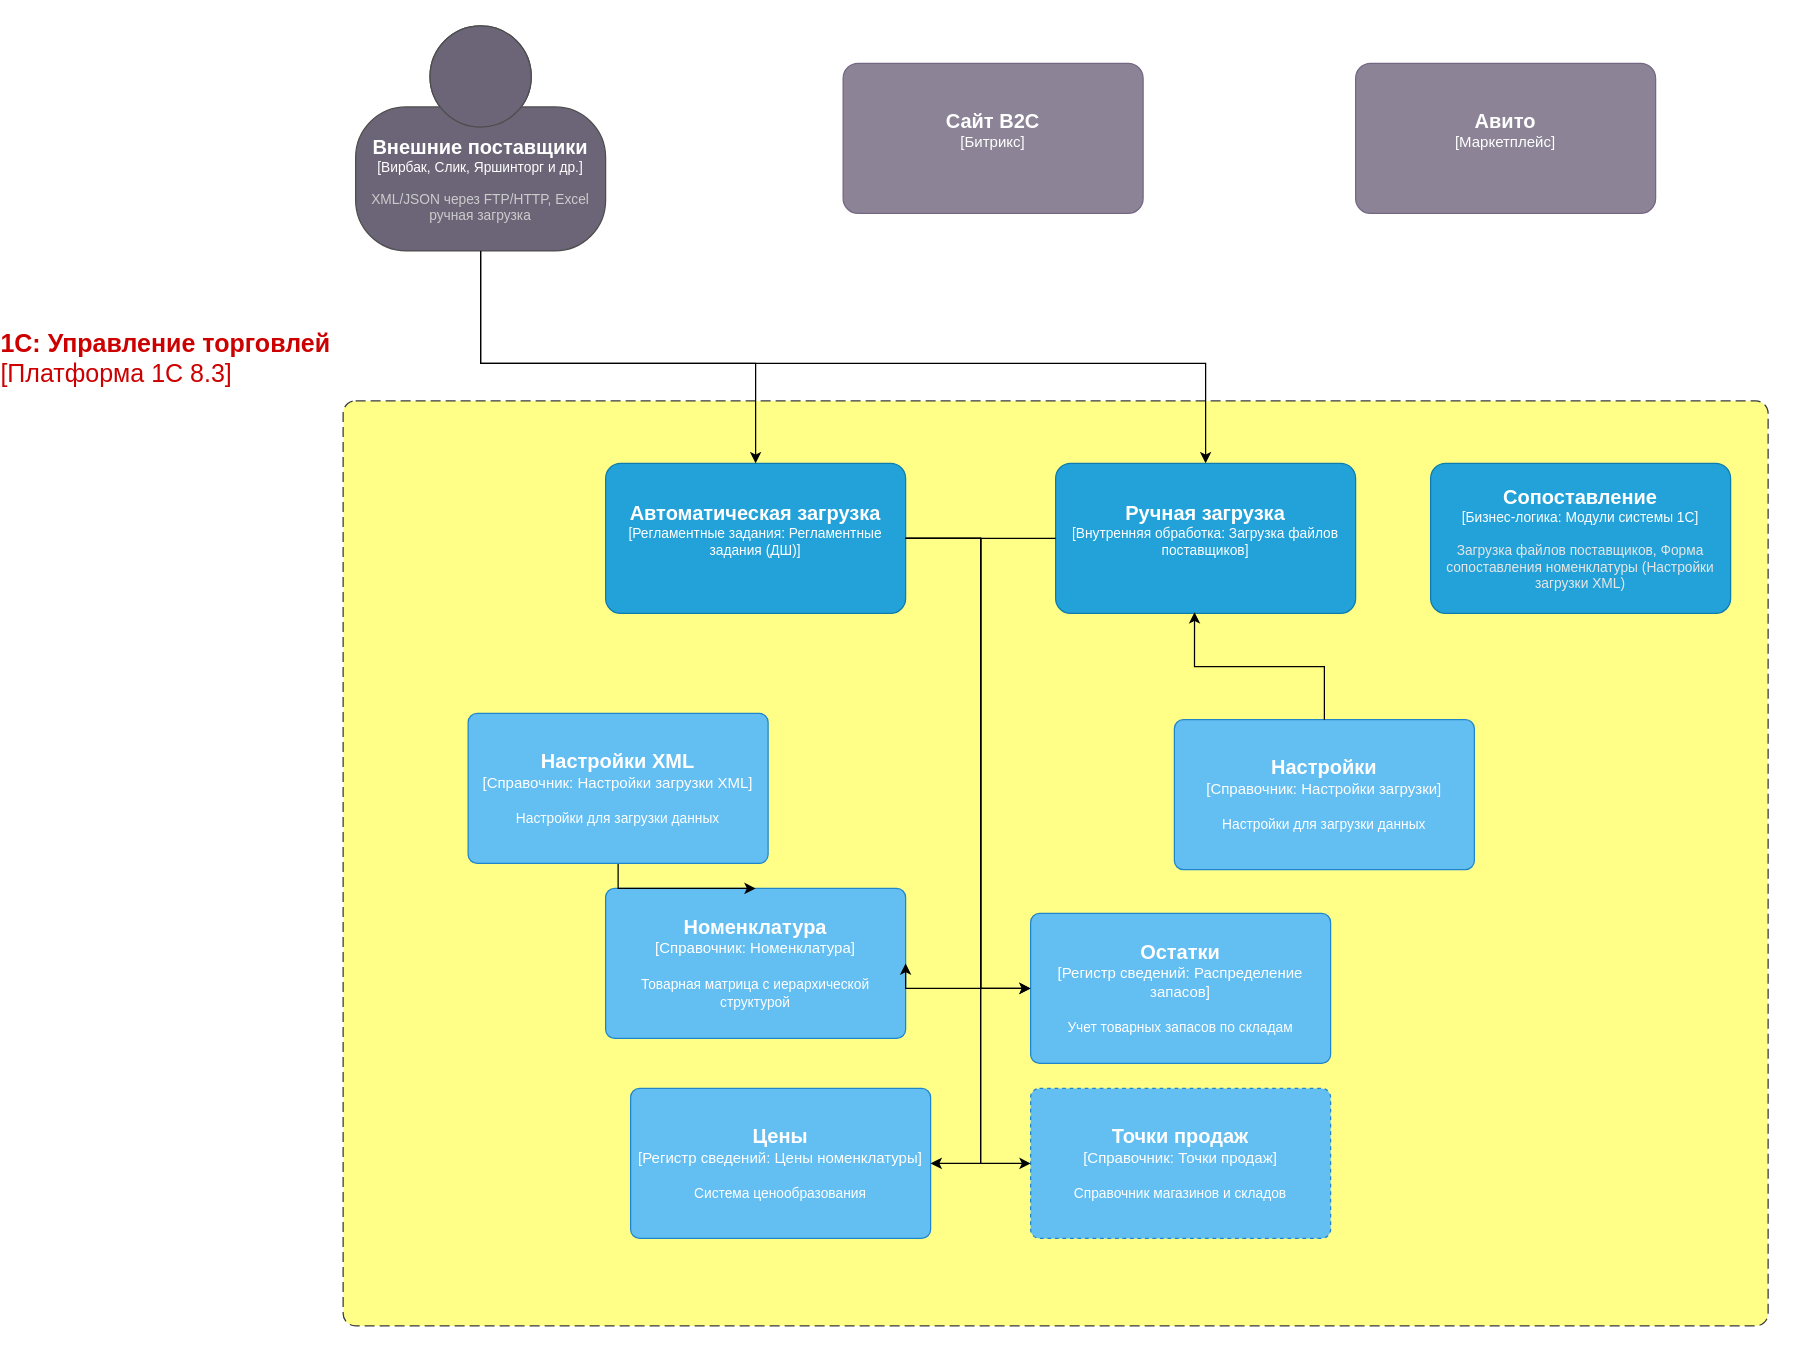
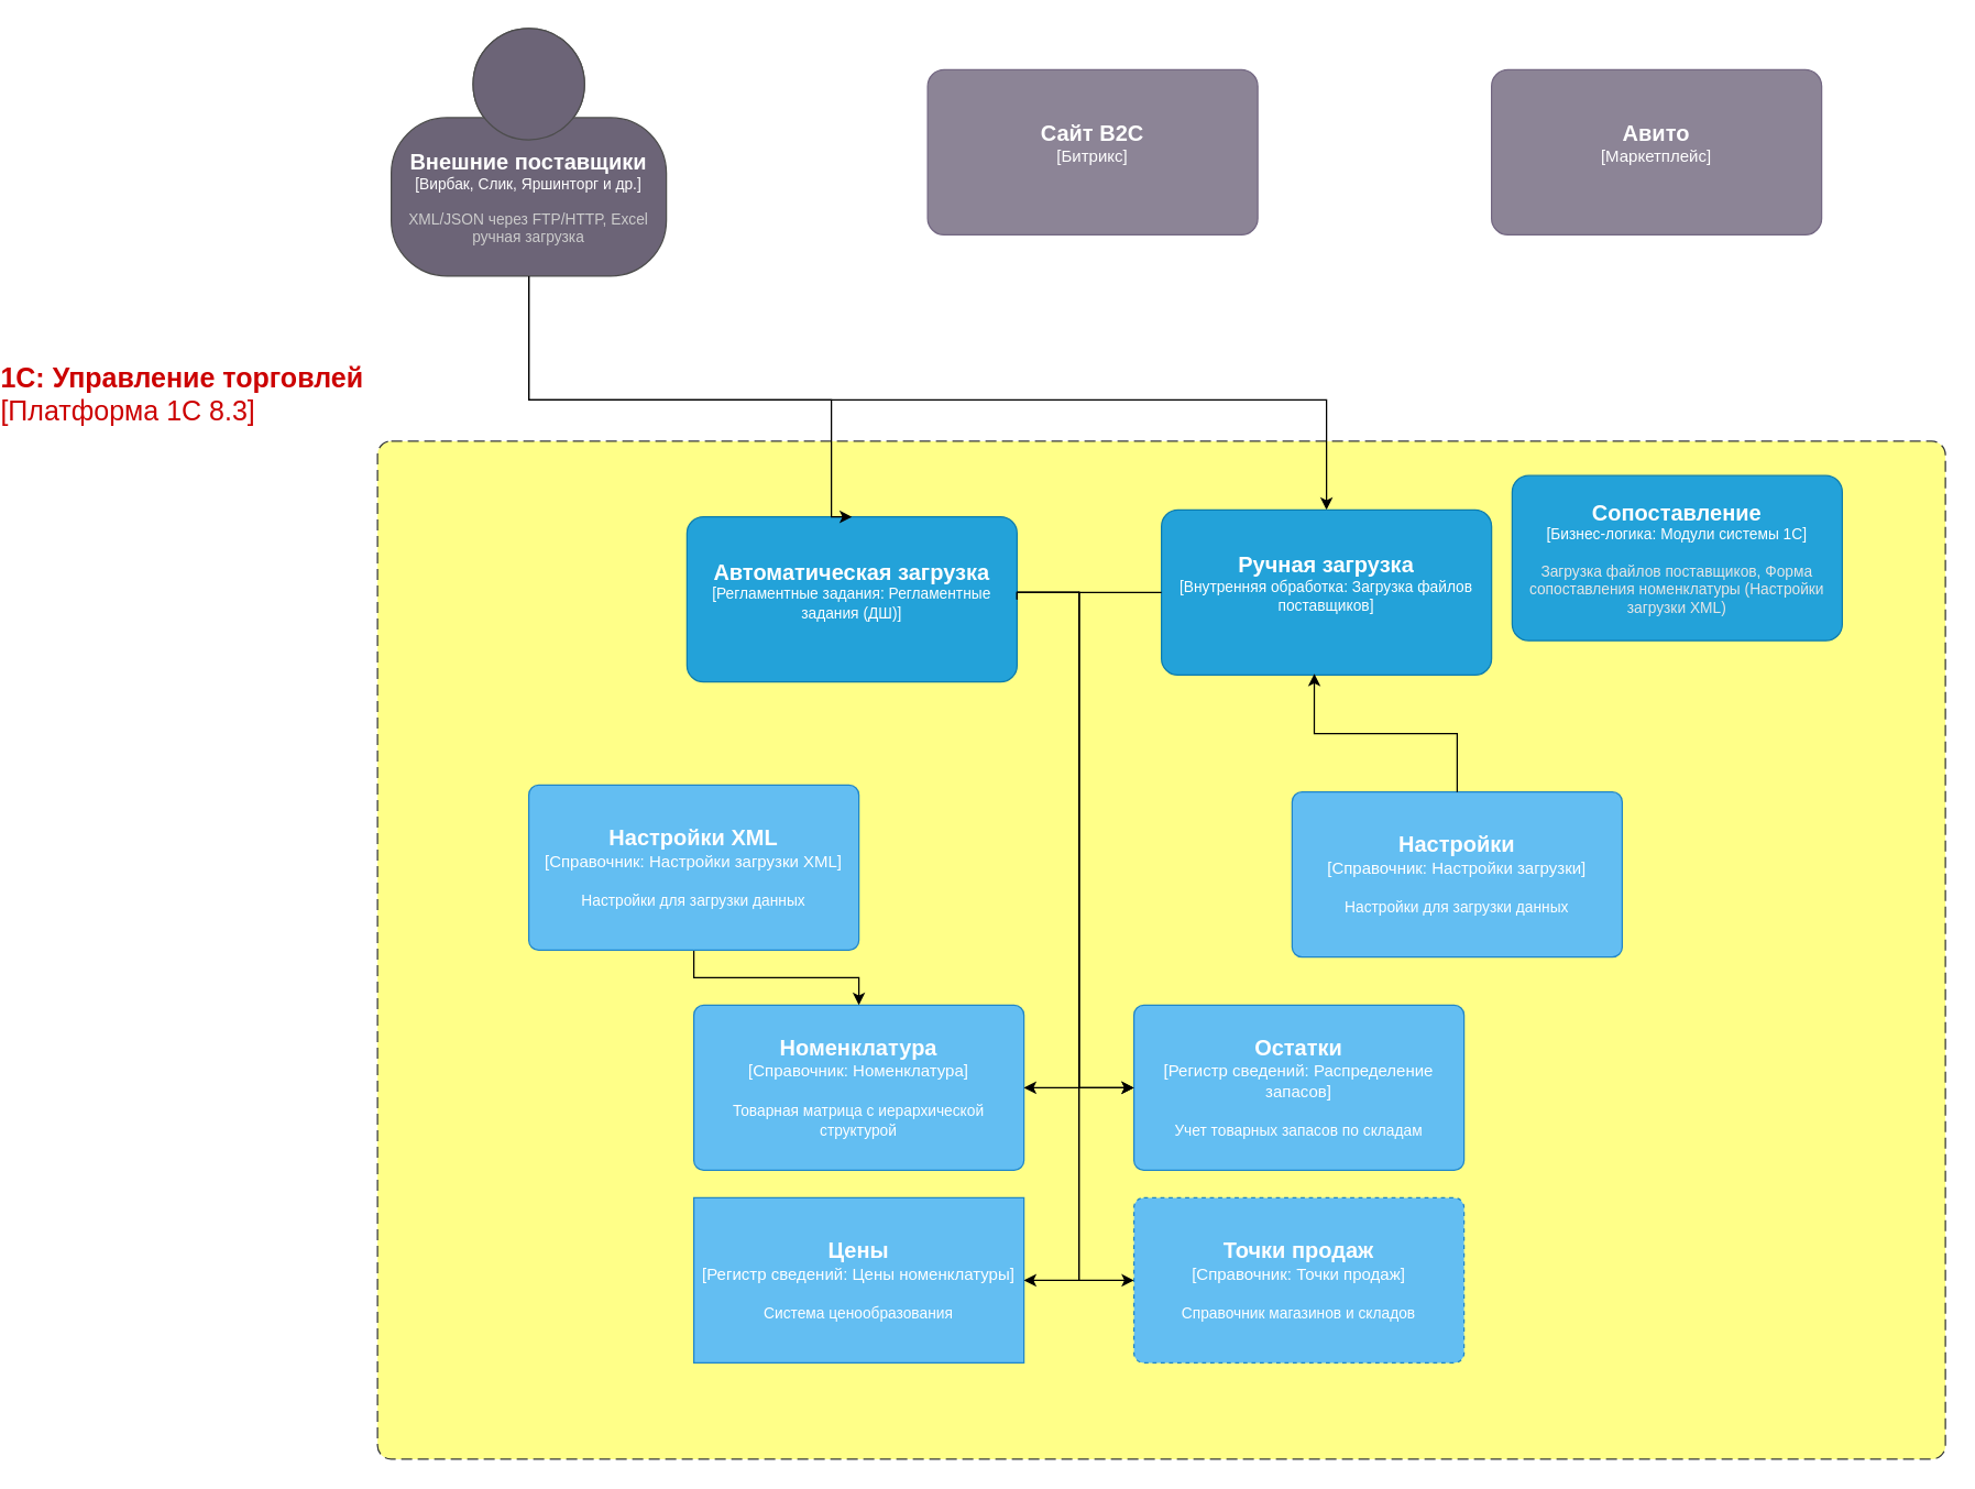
- <mxCell id="5" value="&lt;font style=&quot;font-size: 16px&quot;&gt;&lt;b&gt;Автоматическая загрузка&lt;/b&gt;&lt;/font&gt;&lt;div&gt;[Регламентные задания: Регламентные задания (ДШ)]&lt;/div&gt;&lt;br&gt;&lt;div&gt;&lt;font style=&quot;font-size: 11px&quot;&gt;&lt;font color=&quot;#E6E6E6&quot;&gt;&lt;/font&gt;&lt;/div&gt;" style="rounded=1;whiteSpace=wrap;html=1;fontSize=11;labelBackgroundColor=none;fillColor=#23A2D9;fontColor=#ffffff;align=center;arcSize=10;strokeColor=#0E7DAD;metaEdit=1;resizable=0;points=[[0.25,0,0],[0.5,0,0],[0.75,0,0],[1,0.25,0],[1,0.5,0],[1,0.75,0],[0.75,1,0],[0.5,1,0],[0.25,1,0],[0,0.75,0],[0,0.5,0],[0,0.25,0]];" vertex="1" parent="1"><mxGeometry x="230" y="370" width="240" height="120" as="geometry" /></mxCell>
+ <mxCell id="5" value="&lt;font style=&quot;font-size: 16px&quot;&gt;&lt;b&gt;Автоматическая загрузка&lt;/b&gt;&lt;/font&gt;&lt;div&gt;[Регламентные задания: Регламентные задания (ДШ)]&lt;/div&gt;&lt;br&gt;&lt;div&gt;&lt;font style=&quot;font-size: 11px&quot;&gt;&lt;font color=&quot;#E6E6E6&quot;&gt;&lt;/font&gt;&lt;/div&gt;" style="rounded=1;whiteSpace=wrap;html=1;fontSize=11;labelBackgroundColor=none;fillColor=#23A2D9;fontColor=#ffffff;align=center;arcSize=10;strokeColor=#0E7DAD;metaEdit=1;resizable=0;points=[[0.25,0,0],[0.5,0,0],[0.75,0,0],[1,0.25,0],[1,0.5,0],[1,0.75,0],[0.75,1,0],[0.5,1,0],[0.25,1,0],[0,0.75,0],[0,0.5,0],[0,0.25,0]];" vertex="1" parent="1"><mxGeometry x="245" y="375" width="240" height="120" as="geometry" /></mxCell>
- <mxCell id="9" value="&lt;font style=&quot;font-size: 16px&quot;&gt;&lt;b&gt;Сопоставление&lt;/b&gt;&lt;/font&gt;&lt;div&gt;[Бизнес-логика: Модули системы 1С]&lt;/div&gt;&lt;br&gt;&lt;div&gt;&lt;font style=&quot;font-size: 11px&quot;&gt;&lt;font color=&quot;#E6E6E6&quot;&gt;Загрузка файлов поставщиков, Форма сопоставления номенклатуры (Настройки загрузки XML)&lt;/font&gt;&lt;/div&gt;" style="rounded=1;whiteSpace=wrap;html=1;fontSize=11;labelBackgroundColor=none;fillColor=#23A2D9;fontColor=#ffffff;align=center;arcSize=10;strokeColor=#0E7DAD;metaEdit=1;resizable=0;points=[[0.25,0,0],[0.5,0,0],[0.75,0,0],[1,0.25,0],[1,0.5,0],[1,0.75,0],[0.75,1,0],[0.5,1,0],[0.25,1,0],[0,0.75,0],[0,0.5,0],[0,0.25,0]];" vertex="1" parent="1"><mxGeometry x="890" y="370" width="240" height="120" as="geometry" /></mxCell>
+ <mxCell id="9" value="&lt;font style=&quot;font-size: 16px&quot;&gt;&lt;b&gt;Сопоставление&lt;/b&gt;&lt;/font&gt;&lt;div&gt;[Бизнес-логика: Модули системы 1С]&lt;/div&gt;&lt;br&gt;&lt;div&gt;&lt;font style=&quot;font-size: 11px&quot;&gt;&lt;font color=&quot;#E6E6E6&quot;&gt;Загрузка файлов поставщиков, Форма сопоставления номенклатуры (Настройки загрузки XML)&lt;/font&gt;&lt;/div&gt;" style="rounded=1;whiteSpace=wrap;html=1;fontSize=11;labelBackgroundColor=none;fillColor=#23A2D9;fontColor=#ffffff;align=center;arcSize=10;strokeColor=#0E7DAD;metaEdit=1;resizable=0;points=[[0.25,0,0],[0.5,0,0],[0.75,0,0],[1,0.25,0],[1,0.5,0],[1,0.75,0],[0.75,1,0],[0.5,1,0],[0.25,1,0],[0,0.75,0],[0,0.5,0],[0,0.25,0]];" vertex="1" parent="1"><mxGeometry x="845" y="345" width="240" height="120" as="geometry" /></mxCell>
- <mxCell id="15" value="&lt;font style=&quot;font-size: 16px&quot;&gt;&lt;b&gt;Настройки XML&lt;/b&gt;&lt;/font&gt;&lt;div&gt;[Справочник: Настройки загрузки XML]&lt;/div&gt;&lt;br&gt;&lt;div&gt;&lt;font style=&quot;font-size: 11px&quot;&gt;Настройки для загрузки данных&lt;/font&gt;&lt;/div&gt;" style="rounded=1;whiteSpace=wrap;html=1;labelBackgroundColor=none;fillColor=#63BEF2;fontColor=#ffffff;align=center;arcSize=6;strokeColor=#2086C9;metaEdit=1;resizable=0;points=[[0.25,0,0],[0.5,0,0],[0.75,0,0],[1,0.25,0],[1,0.5,0],[1,0.75,0],[0.75,1,0],[0.5,1,0],[0.25,1,0],[0,0.75,0],[0,0.5,0],[0,0.25,0]];" vertex="1" parent="1"><mxGeometry x="120" y="570" width="240" height="120" as="geometry" /></mxCell>
+ <mxCell id="15" value="&lt;font style=&quot;font-size: 16px&quot;&gt;&lt;b&gt;Настройки XML&lt;/b&gt;&lt;/font&gt;&lt;div&gt;[Справочник: Настройки загрузки XML]&lt;/div&gt;&lt;br&gt;&lt;div&gt;&lt;font style=&quot;font-size: 11px&quot;&gt;Настройки для загрузки данных&lt;/font&gt;&lt;/div&gt;" style="rounded=1;whiteSpace=wrap;html=1;labelBackgroundColor=none;fillColor=#63BEF2;fontColor=#ffffff;align=center;arcSize=6;strokeColor=#2086C9;metaEdit=1;resizable=0;points=[[0.25,0,0],[0.5,0,0],[0.75,0,0],[1,0.25,0],[1,0.5,0],[1,0.75,0],[0.75,1,0],[0.5,1,0],[0.25,1,0],[0,0.75,0],[0,0.5,0],[0,0.25,0]];" vertex="1" parent="1"><mxGeometry x="130" y="570" width="240" height="120" as="geometry" /></mxCell>
- <mxCell id="10" value="&lt;font style=&quot;font-size: 16px&quot;&gt;&lt;b&gt;Номенклатура&lt;/b&gt;&lt;/font&gt;&lt;div&gt;[Справочник: Номенклатура]&lt;/div&gt;&lt;br&gt;&lt;div&gt;&lt;font style=&quot;font-size: 11px&quot;&gt;Товарная матрица с иерархической структурой&lt;/font&gt;&lt;/div&gt;" style="rounded=1;whiteSpace=wrap;html=1;labelBackgroundColor=none;fillColor=#63BEF2;fontColor=#ffffff;align=center;arcSize=6;strokeColor=#2086C9;metaEdit=1;resizable=0;points=[[0.25,0,0],[0.5,0,0],[0.75,0,0],[1,0.25,0],[1,0.5,0],[1,0.75,0],[0.75,1,0],[0.5,1,0],[0.25,1,0],[0,0.75,0],[0,0.5,0],[0,0.25,0]];" vertex="1" parent="1"><mxGeometry x="230" y="710" width="240" height="120" as="geometry" /></mxCell>
+ <mxCell id="10" value="&lt;font style=&quot;font-size: 16px&quot;&gt;&lt;b&gt;Номенклатура&lt;/b&gt;&lt;/font&gt;&lt;div&gt;[Справочник: Номенклатура]&lt;/div&gt;&lt;br&gt;&lt;div&gt;&lt;font style=&quot;font-size: 11px&quot;&gt;Товарная матрица с иерархической структурой&lt;/font&gt;&lt;/div&gt;" style="rounded=1;whiteSpace=wrap;html=1;labelBackgroundColor=none;fillColor=#63BEF2;fontColor=#ffffff;align=center;arcSize=6;strokeColor=#2086C9;metaEdit=1;resizable=0;points=[[0.25,0,0],[0.5,0,0],[0.75,0,0],[1,0.25,0],[1,0.5,0],[1,0.75,0],[0.75,1,0],[0.5,1,0],[0.25,1,0],[0,0.75,0],[0,0.5,0],[0,0.25,0]];" vertex="1" parent="1"><mxGeometry x="250" y="730" width="240" height="120" as="geometry" /></mxCell>
- <mxCell id="11" value="&lt;font style=&quot;font-size: 16px&quot;&gt;&lt;b&gt;Цены&lt;/b&gt;&lt;/font&gt;&lt;div&gt;[Регистр сведений: Цены номенклатуры]&lt;/div&gt;&lt;br&gt;&lt;div&gt;&lt;font style=&quot;font-size: 11px&quot;&gt;Система ценообразования&lt;/font&gt;&lt;/div&gt;" style="rounded=1;whiteSpace=wrap;html=1;labelBackgroundColor=none;fillColor=#63BEF2;fontColor=#ffffff;align=center;arcSize=6;strokeColor=#2086C9;metaEdit=1;resizable=0;points=[[0.25,0,0],[0.5,0,0],[0.75,0,0],[1,0.25,0],[1,0.5,0],[1,0.75,0],[0.75,1,0],[0.5,1,0],[0.25,1,0],[0,0.75,0],[0,0.5,0],[0,0.25,0]];" vertex="1" parent="1"><mxGeometry x="250" y="870" width="240" height="120" as="geometry" /></mxCell>
+ <mxCell id="11" value="&lt;font style=&quot;font-size: 16px&quot;&gt;&lt;b&gt;Цены&lt;/b&gt;&lt;/font&gt;&lt;div&gt;[Регистр сведений: Цены номенклатуры]&lt;/div&gt;&lt;br&gt;&lt;div&gt;&lt;font style=&quot;font-size: 11px&quot;&gt;Система ценообразования&lt;/font&gt;&lt;/div&gt;" style="whiteSpace=wrap;html=1;labelBackgroundColor=none;fillColor=#63BEF2;fontColor=#ffffff;align=center;arcSize=6;strokeColor=#2086C9;metaEdit=1;resizable=0;points=[[0.25,0,0],[0.5,0,0],[0.75,0,0],[1,0.25,0],[1,0.5,0],[1,0.75,0],[0.75,1,0],[0.5,1,0],[0.25,1,0],[0,0.75,0],[0,0.5,0],[0,0.25,0]];rounded=0;" vertex="1" parent="1"><mxGeometry x="250" y="870" width="240" height="120" as="geometry" /></mxCell>
